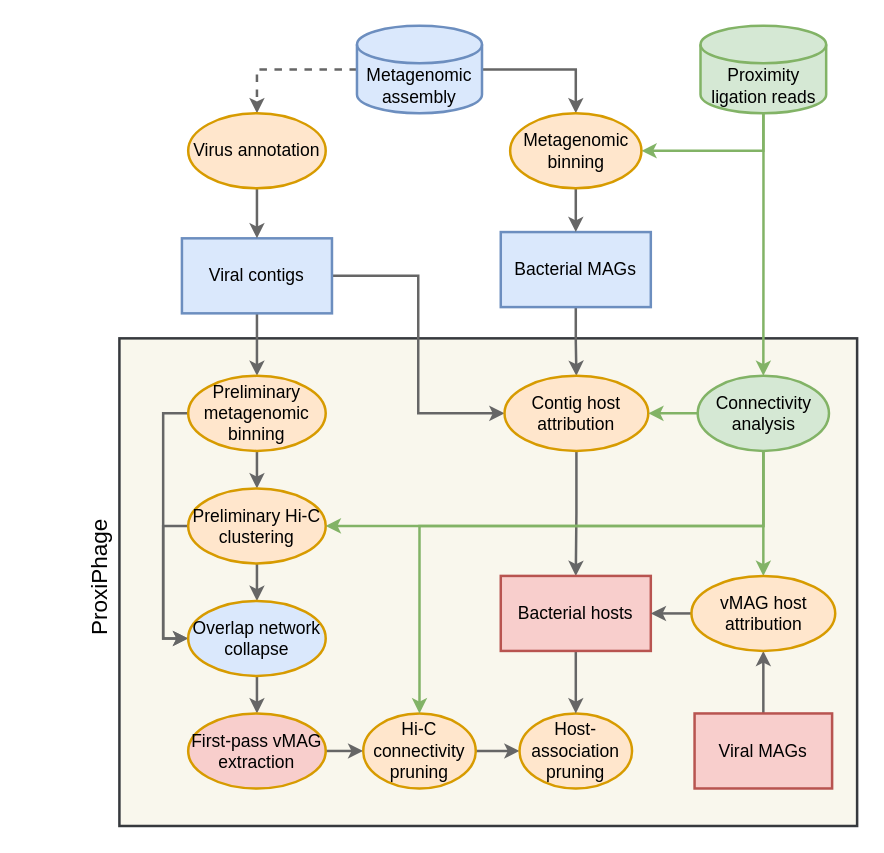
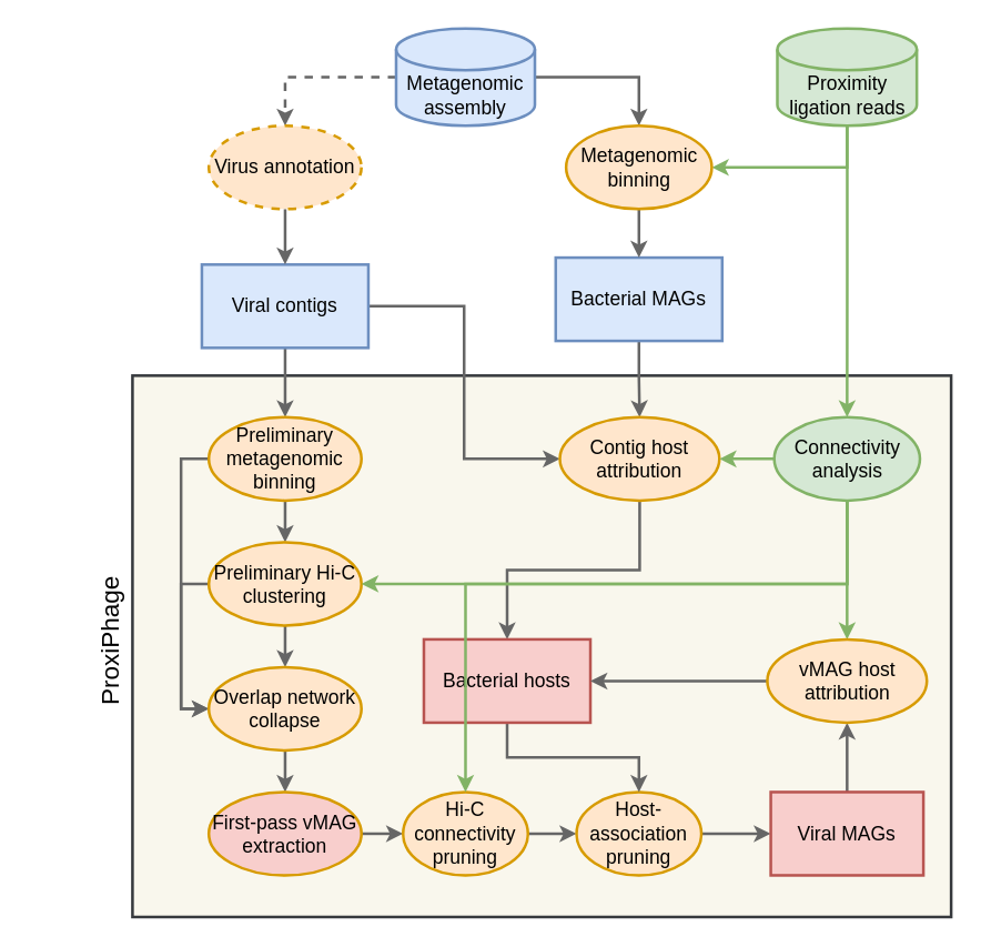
- <mxCell id="34" value="Virus annotation" style="ellipse;whiteSpace=wrap;html=1;strokeWidth=2;fillColor=#ffe6cc;strokeColor=#d79b00;fontSize=14;" parent="1" vertex="1"><mxGeometry x="150" y="90" width="110" height="60" as="geometry" /></mxCell>
+ <mxCell id="34" value="Virus annotation" style="ellipse;whiteSpace=wrap;html=1;strokeWidth=2;fillColor=#ffe6cc;strokeColor=#d79b00;fontSize=14;dashed=1;" parent="1" vertex="1"><mxGeometry x="150" y="90" width="110" height="60" as="geometry" /></mxCell>
- <mxCell id="30" value="Bacterial hosts" style="whiteSpace=wrap;html=1;strokeWidth=2;fillColor=#f8cecc;strokeColor=#b85450;fontSize=14;" parent="1" vertex="1"><mxGeometry x="400" y="460" width="120" height="60" as="geometry" /></mxCell>
+ <mxCell id="30" value="Bacterial hosts" style="whiteSpace=wrap;html=1;strokeWidth=2;fillColor=#f8cecc;strokeColor=#b85450;fontSize=14;" parent="1" vertex="1"><mxGeometry x="305" y="460" width="120" height="60" as="geometry" /></mxCell>
- <mxCell id="41" value="Overlap network collapse" style="ellipse;whiteSpace=wrap;html=1;strokeWidth=2;fillColor=#dae8fc;strokeColor=#d79b00;fontSize=14;" parent="1" vertex="1"><mxGeometry x="150" y="480" width="110" height="60" as="geometry" /></mxCell>
+ <mxCell id="41" value="Overlap network collapse" style="ellipse;whiteSpace=wrap;html=1;strokeWidth=2;fillColor=#ffe6cc;strokeColor=#d79b00;fontSize=14;" parent="1" vertex="1"><mxGeometry x="150" y="480" width="110" height="60" as="geometry" /></mxCell>
+ <mxCell id="23" style="edgeStyle=orthogonalEdgeStyle;rounded=0;orthogonalLoop=1;jettySize=auto;html=1;exitX=1;exitY=0.5;exitDx=0;exitDy=0;entryX=0;entryY=0.5;entryDx=0;entryDy=0;strokeWidth=2;fillColor=#f5f5f5;strokeColor=#666666;fontSize=14;" parent="1" source="24" target="26" edge="1"><mxGeometry relative="1" as="geometry" /></mxCell>
